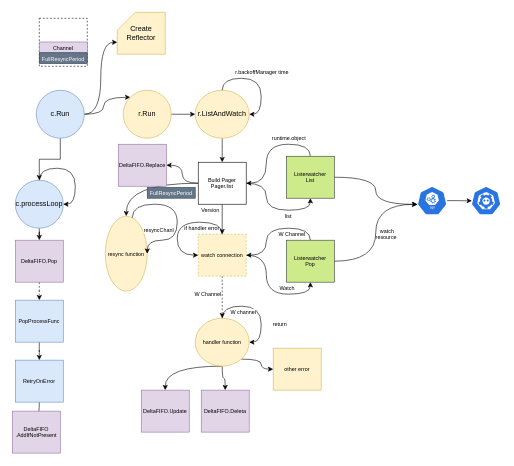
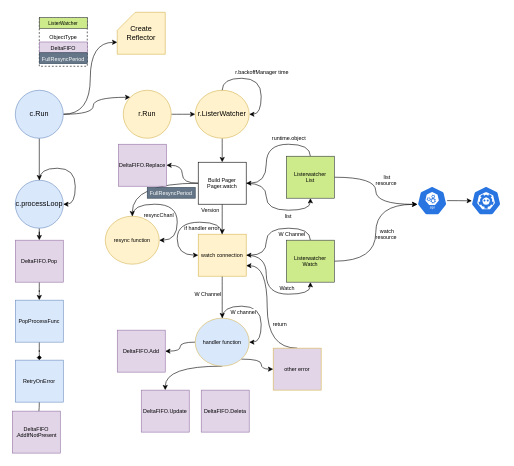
+ <mxCell id="15" value="&lt;font style=&quot;font-size: 8px&quot;&gt;ListerWatcher&lt;/font&gt;" style="text;html=1;strokeColor=#36393d;fillColor=#cdeb8b;align=center;verticalAlign=middle;whiteSpace=wrap;rounded=0;glass=0;sketch=0;" vertex="1" parent="14"><mxGeometry width="80" height="18" as="geometry" /></mxCell>
+ <mxCell id="16" value="&lt;font style=&quot;font-size: 9px&quot;&gt;ObjectType&lt;/font&gt;" style="text;html=1;strokeColor=none;fillColor=none;align=center;verticalAlign=middle;whiteSpace=wrap;rounded=0;glass=0;sketch=0;" vertex="1" parent="14"><mxGeometry y="22.5" width="80" height="18" as="geometry" /></mxCell>
- <mxCell id="17" value="&lt;font style=&quot;font-size: 9px&quot;&gt;Channel&lt;/font&gt;" style="text;html=1;strokeColor=#9673a6;fillColor=#e1d5e7;align=center;verticalAlign=middle;whiteSpace=wrap;rounded=0;glass=0;sketch=0;" vertex="1" parent="14"><mxGeometry y="40.5" width="80" height="18" as="geometry" /></mxCell>
+ <mxCell id="17" value="&lt;font style=&quot;font-size: 9px&quot;&gt;DeltaFIFO&lt;/font&gt;" style="text;html=1;strokeColor=#9673a6;fillColor=#e1d5e7;align=center;verticalAlign=middle;whiteSpace=wrap;rounded=0;glass=0;sketch=0;" vertex="1" parent="14"><mxGeometry y="40.5" width="80" height="18" as="geometry" /></mxCell>
- <mxCell id="5" value="c.Run" style="ellipse;whiteSpace=wrap;html=1;fillColor=#dae8fc;strokeColor=#6c8ebf;" vertex="1" parent="1"><mxGeometry x="60" y="150" width="80" height="80" as="geometry" /></mxCell>
+ <mxCell id="5" value="c.Run" style="ellipse;whiteSpace=wrap;html=1;fillColor=#dae8fc;strokeColor=#6c8ebf;" vertex="1" parent="1"><mxGeometry x="25" y="150" width="80" height="80" as="geometry" /></mxCell>
- <mxCell id="20" value="r.ListAndWatch" style="ellipse;whiteSpace=wrap;html=1;fillColor=#fff2cc;strokeColor=#d6b656;" vertex="1" parent="1"><mxGeometry x="325" y="150" width="90" height="80" as="geometry" /></mxCell>
+ <mxCell id="20" value="r.ListerWatcher" style="ellipse;whiteSpace=wrap;html=1;fillColor=#fff2cc;strokeColor=#d6b656;" vertex="1" parent="1"><mxGeometry x="325" y="150" width="90" height="80" as="geometry" /></mxCell>
+ <mxCell id="72" value="list resource&amp;nbsp;" style="text;html=1;strokeColor=none;fillColor=none;align=center;verticalAlign=middle;whiteSpace=wrap;rounded=0;glass=0;sketch=0;fontSize=9;" vertex="1" parent="1"><mxGeometry x="625" y="290" width="40" height="20" as="geometry" /></mxCell>
- <mxCell id="32" value="Build Pager&lt;br&gt;Pager.list" style="whiteSpace=wrap;html=1;rounded=0;glass=0;sketch=0;fontSize=9;" vertex="1" parent="1"><mxGeometry x="330" y="270" width="80" height="70" as="geometry" /></mxCell>
+ <mxCell id="32" value="Build Pager&lt;br&gt;Pager.watch" style="whiteSpace=wrap;html=1;rounded=0;glass=0;sketch=0;fontSize=9;" vertex="1" parent="1"><mxGeometry x="330" y="270" width="80" height="70" as="geometry" /></mxCell>
- <mxCell id="34" value="&lt;span style=&quot;font-size: 9px&quot;&gt;resync function&lt;/span&gt;" style="ellipse;whiteSpace=wrap;html=1;fillColor=#fff2cc;strokeColor=#d6b656;" vertex="1" parent="1"><mxGeometry x="175" y="360" width="70" height="125" as="geometry" /></mxCell>
+ <mxCell id="34" value="&lt;span style=&quot;font-size: 9px&quot;&gt;resync function&lt;/span&gt;" style="ellipse;whiteSpace=wrap;html=1;fillColor=#fff2cc;strokeColor=#d6b656;" vertex="1" parent="1"><mxGeometry x="175" y="360" width="90" height="80" as="geometry" /></mxCell>
- <mxCell id="39" value="watch connection" style="whiteSpace=wrap;html=1;rounded=0;glass=0;sketch=0;fontSize=9;fillColor=#fff2cc;strokeColor=#d6b656;dashed=1;" vertex="1" parent="1"><mxGeometry x="330" y="390" width="80" height="70" as="geometry" /></mxCell>
+ <mxCell id="39" value="watch connection" style="whiteSpace=wrap;html=1;rounded=0;glass=0;sketch=0;fontSize=9;fillColor=#fff2cc;strokeColor=#d6b656;" vertex="1" parent="1"><mxGeometry x="330" y="390" width="80" height="70" as="geometry" /></mxCell>
- <mxCell id="48" value="Listerwatcher&lt;br&gt;Pop" style="whiteSpace=wrap;html=1;rounded=0;glass=0;sketch=0;fontSize=9;fillColor=#cdeb8b;strokeColor=#36393d;" vertex="1" parent="1"><mxGeometry x="477" y="400" width="80" height="70" as="geometry" /></mxCell>
+ <mxCell id="48" value="Listerwatcher&lt;br&gt;Watch" style="whiteSpace=wrap;html=1;rounded=0;glass=0;sketch=0;fontSize=9;fillColor=#cdeb8b;strokeColor=#36393d;" vertex="1" parent="1"><mxGeometry x="477" y="400" width="80" height="70" as="geometry" /></mxCell>
- <mxCell id="62" style="edgeStyle=orthogonalEdgeStyle;curved=1;rounded=0;orthogonalLoop=1;jettySize=auto;html=1;fontSize=9;dashed=1;" edge="1" parent="1" source="63" target="65"><mxGeometry relative="1" as="geometry" /></mxCell>
+ <mxCell id="62" style="edgeStyle=orthogonalEdgeStyle;curved=1;rounded=0;orthogonalLoop=1;jettySize=auto;html=1;fontSize=9;" edge="1" parent="1" source="63" target="65"><mxGeometry relative="1" as="geometry" /></mxCell>
- <mxCell id="37" style="edgeStyle=orthogonalEdgeStyle;curved=1;rounded=0;orthogonalLoop=1;jettySize=auto;html=1;fontSize=9;dashed=1;" edge="1" parent="1" source="39" target="53"><mxGeometry relative="1" as="geometry"><mxPoint x="370" y="530" as="targetPoint" /></mxGeometry></mxCell>
+ <mxCell id="37" style="edgeStyle=orthogonalEdgeStyle;curved=1;rounded=0;orthogonalLoop=1;jettySize=auto;html=1;fontSize=9;" edge="1" parent="1" source="39" target="53"><mxGeometry relative="1" as="geometry"><mxPoint x="370" y="530" as="targetPoint" /></mxGeometry></mxCell>
+ <mxCell id="59" style="edgeStyle=orthogonalEdgeStyle;curved=1;rounded=0;orthogonalLoop=1;jettySize=auto;html=1;entryX=1;entryY=0.75;entryDx=0;entryDy=0;fontSize=9;exitX=0.5;exitY=0;exitDx=0;exitDy=0;" edge="1" parent="1" source="60" target="39"><mxGeometry relative="1" as="geometry"><Array as="points"><mxPoint x="445" y="580" /><mxPoint x="445" y="442" /></Array></mxGeometry></mxCell>
- <mxCell id="53" value="&lt;span style=&quot;font-size: 9px&quot;&gt;handler function&lt;/span&gt;" style="ellipse;whiteSpace=wrap;html=1;fillColor=#fff2cc;strokeColor=#d6b656;" vertex="1" parent="1"><mxGeometry x="325" y="530" width="90" height="80" as="geometry" /></mxCell>
+ <mxCell id="53" value="&lt;span style=&quot;font-size: 9px&quot;&gt;handler function&lt;/span&gt;" style="ellipse;whiteSpace=wrap;html=1;fillColor=#dae8fc;strokeColor=#d6b656;" vertex="1" parent="1"><mxGeometry x="325" y="530" width="90" height="80" as="geometry" /></mxCell>
+ <mxCell id="49" style="edgeStyle=orthogonalEdgeStyle;curved=1;rounded=0;orthogonalLoop=1;jettySize=auto;html=1;entryX=1;entryY=0.5;entryDx=0;entryDy=0;fontSize=9;" edge="1" parent="1" source="53" target="56"><mxGeometry relative="1" as="geometry" /></mxCell>
+ <mxCell id="56" value="DeltaFIFO.Add" style="whiteSpace=wrap;html=1;rounded=0;glass=0;sketch=0;fontSize=9;fillColor=#e1d5e7;strokeColor=#9673a6;" vertex="1" parent="1"><mxGeometry x="195" y="550" width="80" height="70" as="geometry" /></mxCell>
- <mxCell id="64" style="edgeStyle=orthogonalEdgeStyle;curved=1;rounded=0;orthogonalLoop=1;jettySize=auto;html=1;entryX=0.5;entryY=0;entryDx=0;entryDy=0;fontSize=9;" edge="1" parent="1" source="65" target="67"><mxGeometry relative="1" as="geometry" /></mxCell>
+ <mxCell id="64" style="edgeStyle=orthogonalEdgeStyle;curved=1;rounded=0;orthogonalLoop=1;jettySize=auto;html=1;entryX=0.5;entryY=0;entryDx=0;entryDy=0;fontSize=9;endArrow=diamond;" edge="1" parent="1" source="65" target="67"><mxGeometry relative="1" as="geometry" /></mxCell>
- <mxCell id="60" value="other error" style="whiteSpace=wrap;html=1;rounded=0;glass=0;sketch=0;fontSize=9;fillColor=#fff2cc;strokeColor=#d6b656;" vertex="1" parent="1"><mxGeometry x="455" y="580" width="80" height="70" as="geometry" /></mxCell>
+ <mxCell id="60" value="other error" style="whiteSpace=wrap;html=1;rounded=0;glass=0;sketch=0;fontSize=9;fillColor=#e1d5e7;strokeColor=#d6b656;" vertex="1" parent="1"><mxGeometry x="455" y="580" width="80" height="70" as="geometry" /></mxCell>
- <mxCell id="51" style="edgeStyle=orthogonalEdgeStyle;curved=1;rounded=0;orthogonalLoop=1;jettySize=auto;html=1;fontSize=9;" edge="1" parent="1" source="53" target="58"><mxGeometry relative="1" as="geometry" /></mxCell>
